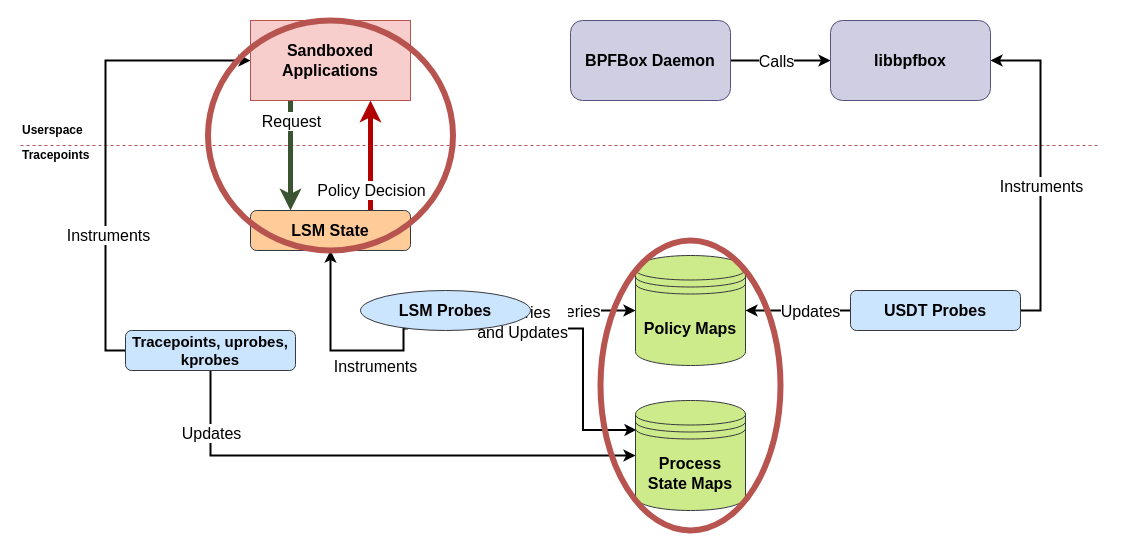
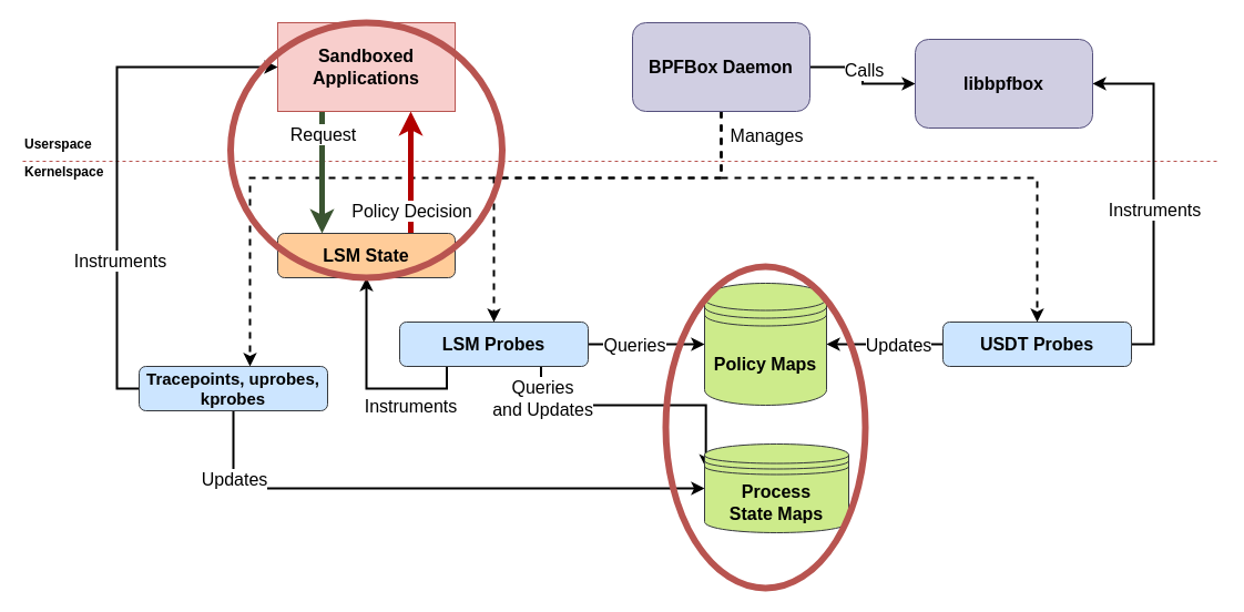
- <mxCell id="26" value="libbpfbox" style="rounded=1;whiteSpace=wrap;html=1;fontStyle=1;fillColor=#d0cee2;strokeColor=#56517e;fontSize=16;" parent="1" vertex="1"><mxGeometry x="830" y="20" width="160" height="80" as="geometry" /></mxCell>
+ <mxCell id="26" value="libbpfbox" style="rounded=1;whiteSpace=wrap;html=1;fontStyle=1;fillColor=#d0cee2;strokeColor=#56517e;fontSize=16;" parent="1" vertex="1"><mxGeometry x="825" y="35" width="160" height="80" as="geometry" /></mxCell>
- <mxCell id="37" value="Tracepoints" style="text;html=1;align=left;verticalAlign=middle;resizable=0;points=[];autosize=1;fontStyle=1;" parent="1" vertex="1"><mxGeometry x="20" y="145" width="90" height="20" as="geometry" /></mxCell>
+ <mxCell id="37" value="Kernelspace" style="text;html=1;align=left;verticalAlign=middle;resizable=0;points=[];autosize=1;fontStyle=1;" parent="1" vertex="1"><mxGeometry x="20" y="145" width="90" height="20" as="geometry" /></mxCell>
+ <mxCell id="7" style="edgeStyle=orthogonalEdgeStyle;rounded=0;orthogonalLoop=1;jettySize=auto;html=1;exitX=0.5;exitY=1;exitDx=0;exitDy=0;fontSize=16;strokeWidth=2;dashed=1;" parent="1" source="9" target="34" edge="1"><mxGeometry relative="1" as="geometry"><Array as="points"><mxPoint x="650" y="160" /><mxPoint x="225" y="160" /></Array></mxGeometry></mxCell>
+ <mxCell id="8" value="Manages" style="edgeLabel;html=1;align=center;verticalAlign=middle;resizable=0;points=[];fontSize=16;" parent="7" vertex="1" connectable="0"><mxGeometry x="-0.932" y="-2" relative="1" as="geometry"><mxPoint x="42" y="-0.8" as="offset" /></mxGeometry></mxCell>
+ <mxCell id="4" style="edgeStyle=orthogonalEdgeStyle;rounded=0;orthogonalLoop=1;jettySize=auto;html=1;exitX=0.5;exitY=1;exitDx=0;exitDy=0;entryX=0.5;entryY=0;entryDx=0;entryDy=0;fontSize=16;strokeWidth=2;dashed=1;" parent="1" source="9" target="21" edge="1"><mxGeometry relative="1" as="geometry"><Array as="points"><mxPoint x="650" y="160" /><mxPoint x="935" y="160" /></Array></mxGeometry></mxCell>
+ <mxCell id="3" style="edgeStyle=orthogonalEdgeStyle;rounded=0;orthogonalLoop=1;jettySize=auto;html=1;exitX=0.5;exitY=1;exitDx=0;exitDy=0;entryX=0.5;entryY=0;entryDx=0;entryDy=0;fontSize=16;strokeWidth=2;dashed=1;" parent="1" source="9" target="16" edge="1"><mxGeometry relative="1" as="geometry"><Array as="points"><mxPoint x="650" y="160" /><mxPoint x="445" y="160" /></Array></mxGeometry></mxCell>
- <mxCell id="16" value="LSM Probes" style="ellipse;whiteSpace=wrap;html=1;fontStyle=1;fillColor=#cce5ff;strokeColor=#36393d;fontSize=16;" parent="1" vertex="1"><mxGeometry x="360" y="290" width="170" height="40" as="geometry" /></mxCell>
+ <mxCell id="16" value="LSM Probes" style="rounded=1;whiteSpace=wrap;html=1;fontStyle=1;fillColor=#cce5ff;strokeColor=#36393d;fontSize=16;" parent="1" vertex="1"><mxGeometry x="360" y="290" width="170" height="40" as="geometry" /></mxCell>
- <mxCell id="35" value="&lt;b&gt;Process&lt;br&gt;State Maps&lt;br&gt;&lt;/b&gt;" style="shape=datastore;whiteSpace=wrap;html=1;fontSize=16;align=center;fillColor=#cdeb8b;strokeColor=#36393d;" parent="1" vertex="1"><mxGeometry x="635" y="400" width="110" height="110" as="geometry" /></mxCell>
+ <mxCell id="35" value="&lt;b&gt;Process&lt;br&gt;State Maps&lt;br&gt;&lt;/b&gt;" style="shape=datastore;whiteSpace=wrap;html=1;fontSize=16;align=center;fillColor=#cdeb8b;strokeColor=#36393d;" parent="1" vertex="1"><mxGeometry x="635" y="400" width="130" height="80" as="geometry" /></mxCell>
